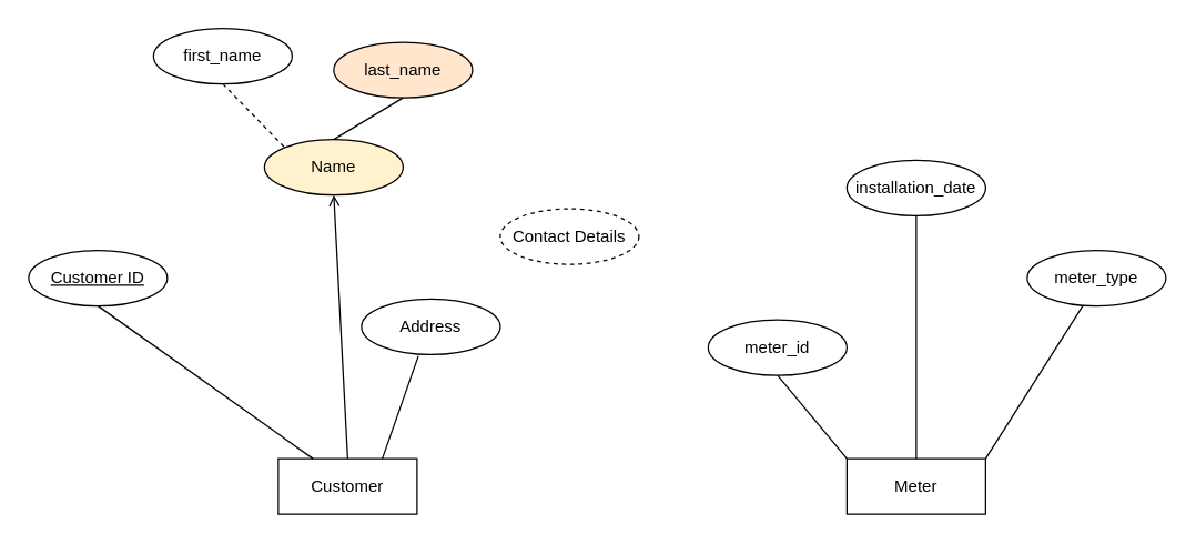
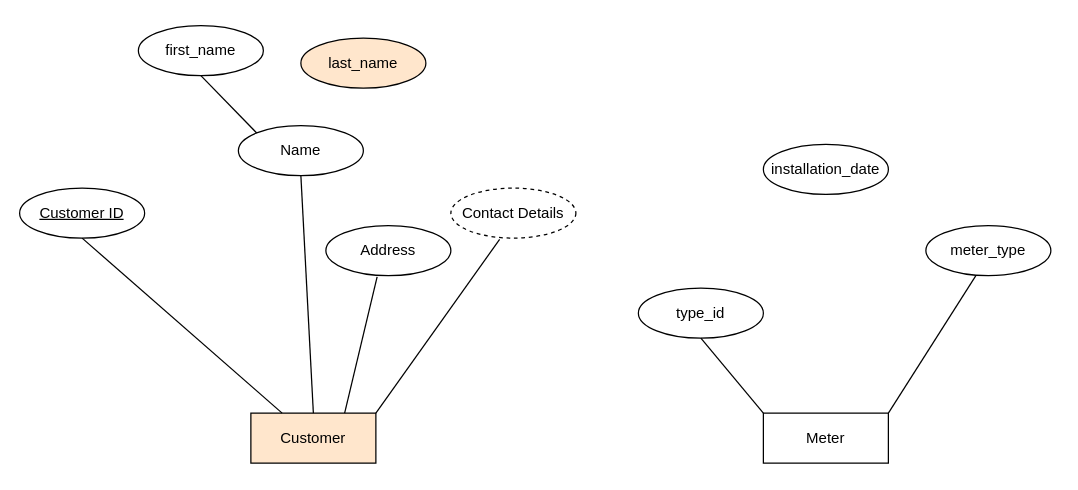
- <mxCell id="13" value="" style="endArrow=none;html=1;rounded=0;entryX=0;entryY=0;entryDx=0;entryDy=0;exitX=0.5;exitY=1;exitDx=0;exitDy=0;dashed=1;" edge="1" parent="1" source="11" target="6"><mxGeometry relative="1" as="geometry"><mxPoint x="20" y="80" as="sourcePoint" /><mxPoint x="180" y="80" as="targetPoint" /></mxGeometry></mxCell>
+ <mxCell id="13" value="" style="endArrow=none;html=1;rounded=0;entryX=0;entryY=0;entryDx=0;entryDy=0;exitX=0.5;exitY=1;exitDx=0;exitDy=0;" edge="1" parent="1" source="11" target="6"><mxGeometry relative="1" as="geometry"><mxPoint x="20" y="80" as="sourcePoint" /><mxPoint x="180" y="80" as="targetPoint" /></mxGeometry></mxCell>
- <mxCell id="14" value="" style="endArrow=none;html=1;rounded=0;entryX=0.5;entryY=1;entryDx=0;entryDy=0;exitX=0.5;exitY=0;exitDx=0;exitDy=0;" edge="1" parent="1" source="6" target="12"><mxGeometry relative="1" as="geometry"><mxPoint x="110" y="120" as="sourcePoint" /><mxPoint x="270" y="120" as="targetPoint" /></mxGeometry></mxCell>
- <mxCell id="6" value="Name" style="ellipse;whiteSpace=wrap;html=1;align=center;fillColor=#fff2cc;" vertex="1" parent="1"><mxGeometry x="190" y="100" width="100" height="40" as="geometry" /></mxCell>
+ <mxCell id="6" value="Name" style="ellipse;whiteSpace=wrap;html=1;align=center;" vertex="1" parent="1"><mxGeometry x="190" y="100" width="100" height="40" as="geometry" /></mxCell>
- <mxCell id="4" value="" style="endArrow=open;html=1;rounded=0;exitX=0.5;exitY=0;exitDx=0;exitDy=0;entryX=0.5;entryY=1;entryDx=0;entryDy=0;" edge="1" parent="1" source="2" target="6"><mxGeometry relative="1" as="geometry"><mxPoint x="120" y="110" as="sourcePoint" /><mxPoint x="280" y="110" as="targetPoint" /><Array as="points" /></mxGeometry></mxCell>
+ <mxCell id="4" value="" style="endArrow=none;html=1;rounded=0;exitX=0.5;exitY=0;exitDx=0;exitDy=0;entryX=0.5;entryY=1;entryDx=0;entryDy=0;" edge="1" parent="1" source="2" target="6"><mxGeometry relative="1" as="geometry"><mxPoint x="120" y="110" as="sourcePoint" /><mxPoint x="280" y="110" as="targetPoint" /><Array as="points" /></mxGeometry></mxCell>
- <mxCell id="3" value="Customer ID" style="ellipse;whiteSpace=wrap;html=1;align=center;fontStyle=4;" vertex="1" parent="1"><mxGeometry x="20" y="180" width="100" height="40" as="geometry" /></mxCell>
+ <mxCell id="3" value="Customer ID" style="ellipse;whiteSpace=wrap;html=1;align=center;fontStyle=4;" vertex="1" parent="1"><mxGeometry x="15" y="150" width="100" height="40" as="geometry" /></mxCell>
- <mxCell id="7" value="Address" style="ellipse;whiteSpace=wrap;html=1;align=center;" vertex="1" parent="1"><mxGeometry x="260" y="215" width="100" height="40" as="geometry" /></mxCell>
+ <mxCell id="7" value="Address" style="ellipse;whiteSpace=wrap;html=1;align=center;" vertex="1" parent="1"><mxGeometry x="260" y="180" width="100" height="40" as="geometry" /></mxCell>
- <mxCell id="19" value="" style="endArrow=none;html=1;rounded=0;entryX=0.5;entryY=1;entryDx=0;entryDy=0;exitX=0.5;exitY=0;exitDx=0;exitDy=0;" edge="1" parent="1" source="15" target="18"><mxGeometry relative="1" as="geometry"><mxPoint x="650" y="310" as="sourcePoint" /><mxPoint x="810" y="310" as="targetPoint" /></mxGeometry></mxCell>
- <mxCell id="16" value="meter_id" style="ellipse;whiteSpace=wrap;html=1;align=center;" vertex="1" parent="1"><mxGeometry x="510" y="230" width="100" height="40" as="geometry" /></mxCell>
+ <mxCell id="16" value="type_id" style="ellipse;whiteSpace=wrap;html=1;align=center;" vertex="1" parent="1"><mxGeometry x="510" y="230" width="100" height="40" as="geometry" /></mxCell>
+ <mxCell id="10" value="" style="endArrow=none;html=1;rounded=0;entryX=0.39;entryY=1.025;entryDx=0;entryDy=0;entryPerimeter=0;exitX=1;exitY=0;exitDx=0;exitDy=0;" edge="1" parent="1" source="2" target="9"><mxGeometry relative="1" as="geometry"><mxPoint x="270" y="200" as="sourcePoint" /><mxPoint x="430" y="200" as="targetPoint" /></mxGeometry></mxCell>
- <mxCell id="2" value="Customer" style="whiteSpace=wrap;html=1;align=center;" vertex="1" parent="1"><mxGeometry x="200" y="330" width="100" height="40" as="geometry" /></mxCell>
+ <mxCell id="2" value="Customer" style="whiteSpace=wrap;html=1;align=center;fillColor=#ffe6cc;" vertex="1" parent="1"><mxGeometry x="200" y="330" width="100" height="40" as="geometry" /></mxCell>
